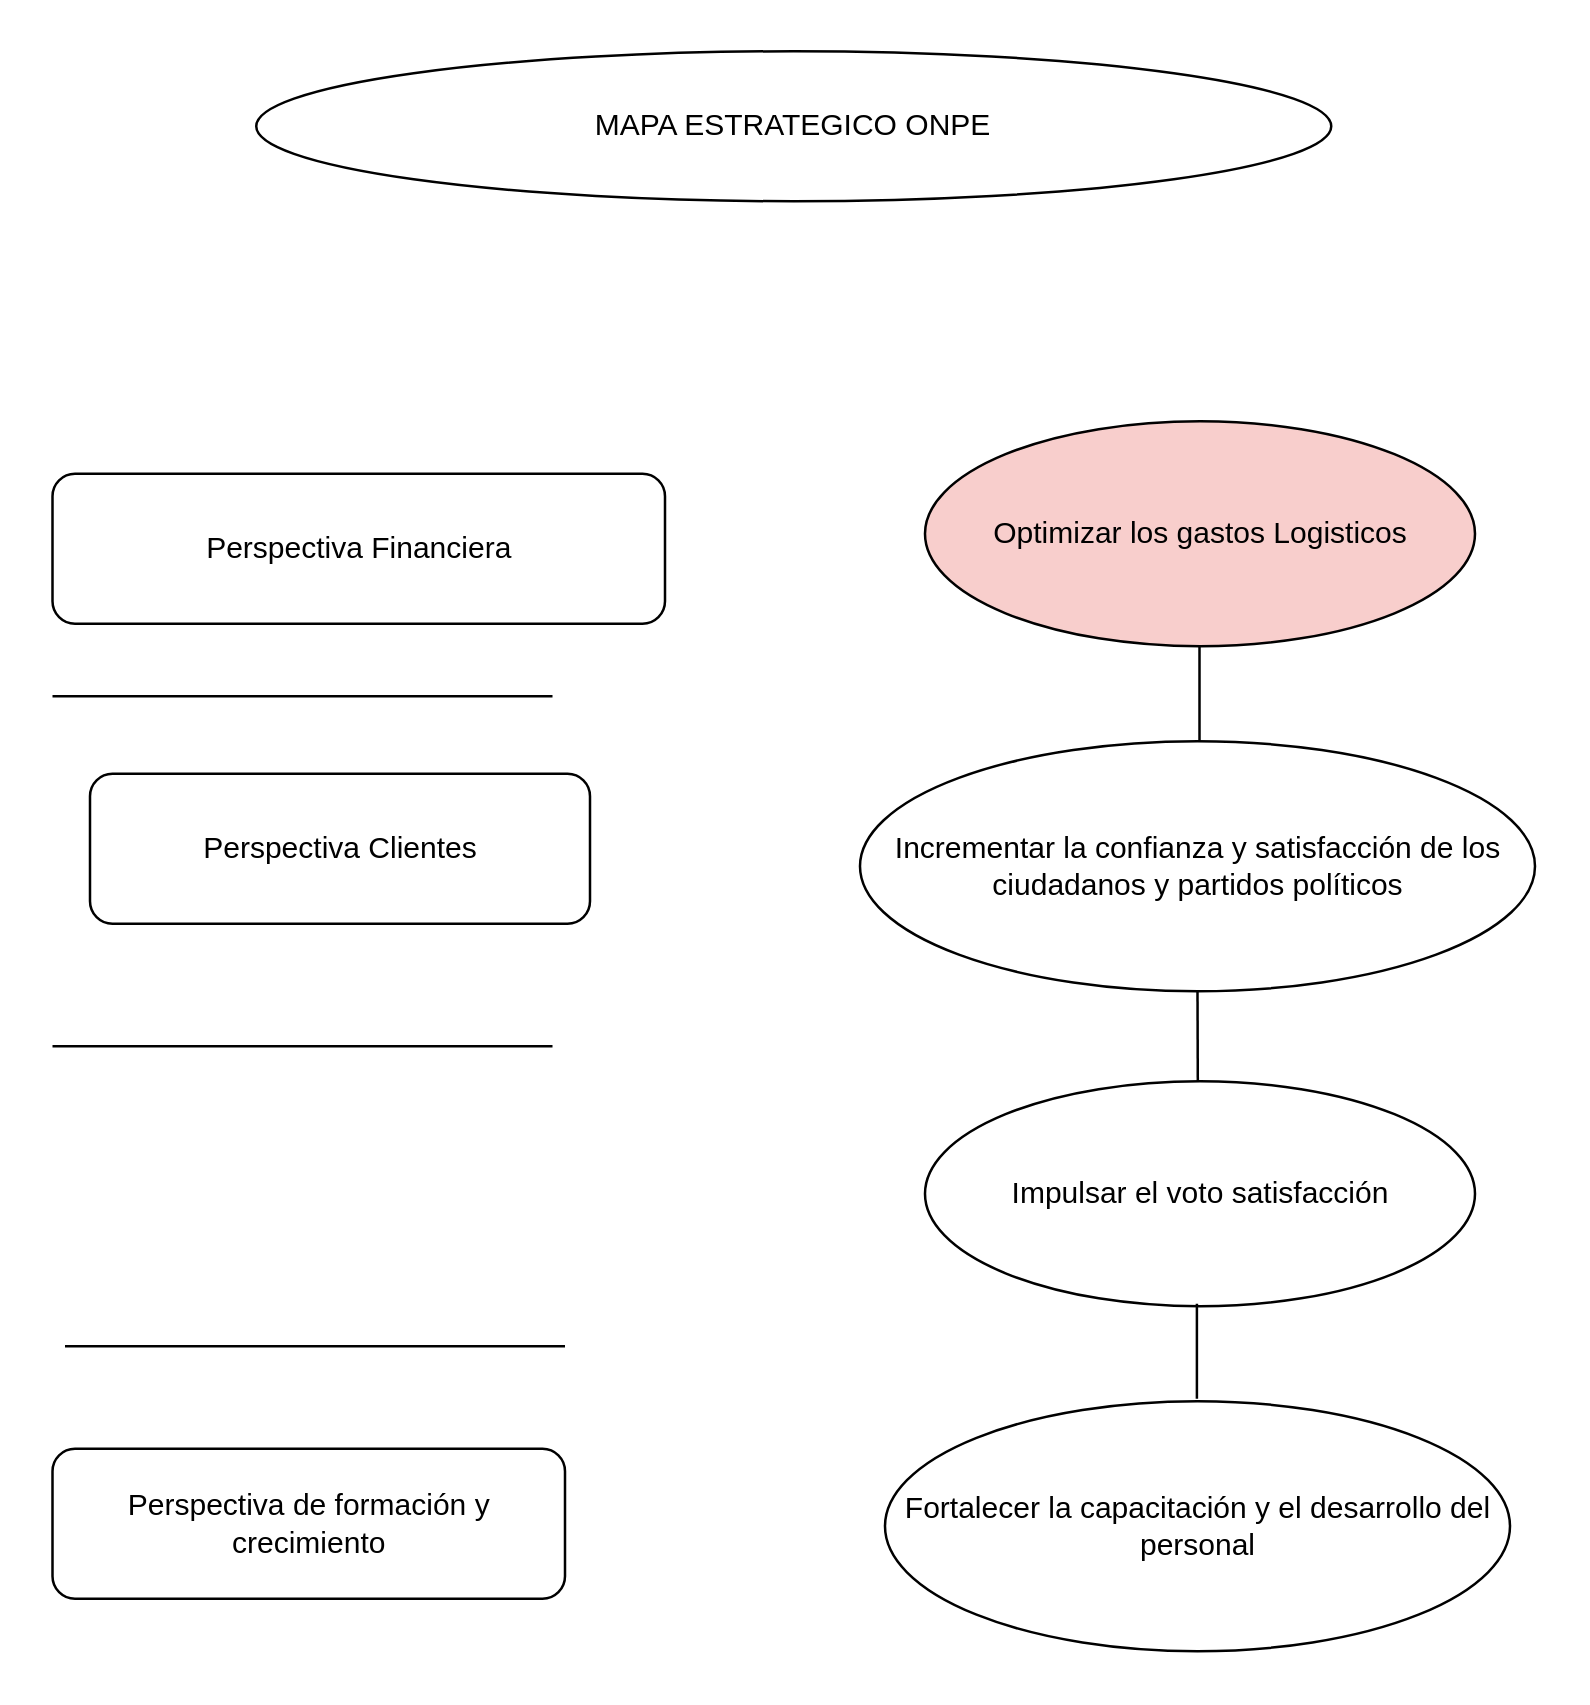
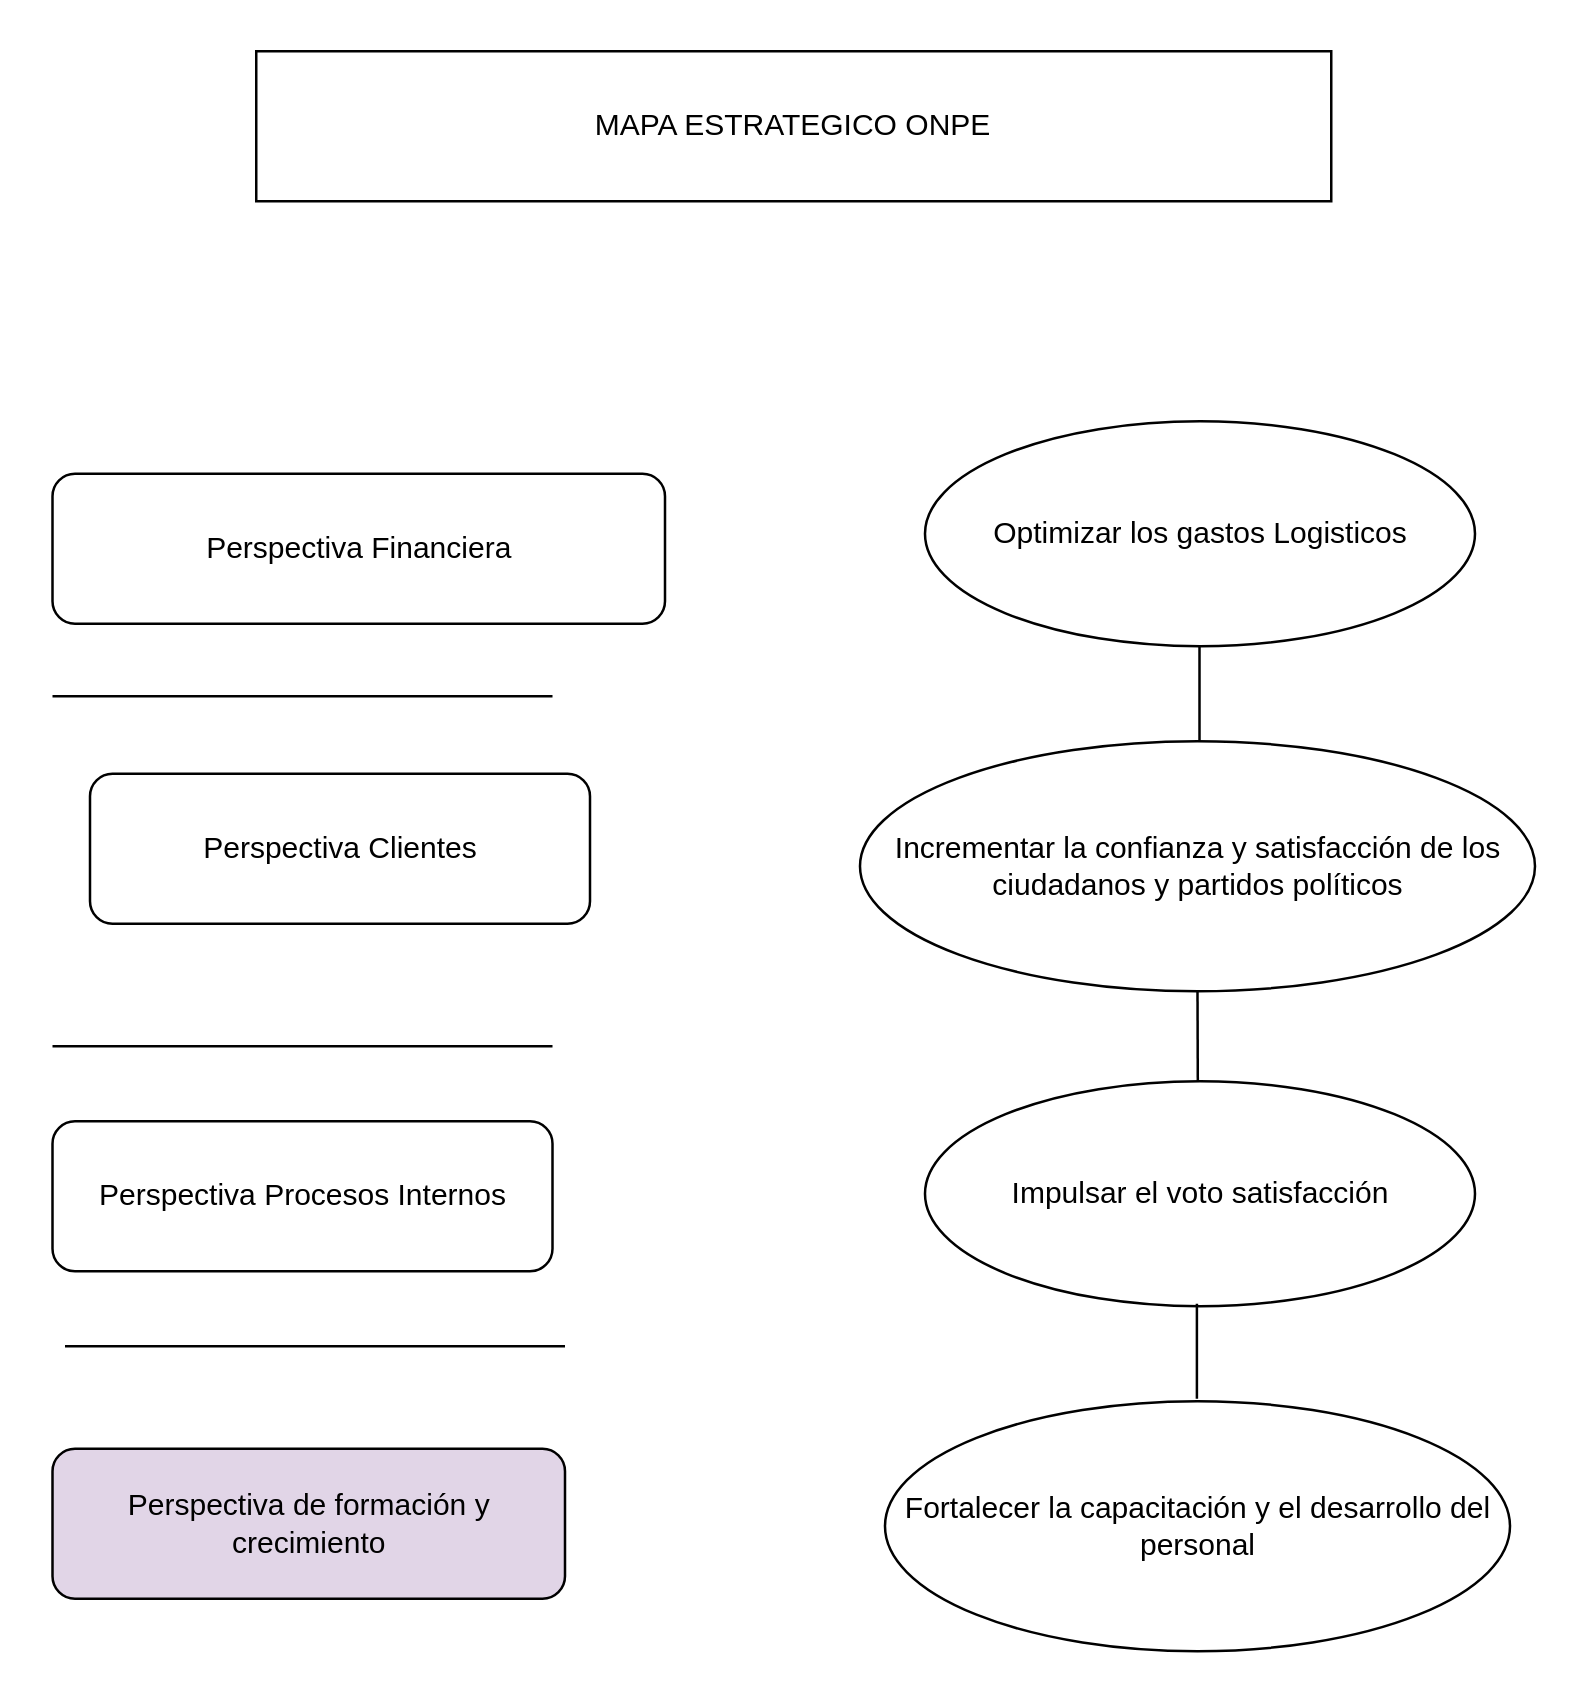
- <mxCell id="16" value="MAPA ESTRATEGICO ONPE" style="ellipse;whiteSpace=wrap;html=1;" vertex="1" parent="1"><mxGeometry x="102" y="20" width="430" height="60" as="geometry" /></mxCell>
+ <mxCell id="16" value="MAPA ESTRATEGICO ONPE" style="rounded=0;whiteSpace=wrap;html=1;" vertex="1" parent="1"><mxGeometry x="102" y="20" width="430" height="60" as="geometry" /></mxCell>
- <mxCell id="6" value="Optimizar los gastos Logisticos" style="ellipse;whiteSpace=wrap;html=1;fillColor=#f8cecc;" vertex="1" parent="1"><mxGeometry x="369.5" y="168" width="220" height="90" as="geometry" /></mxCell>
+ <mxCell id="6" value="Optimizar los gastos Logisticos" style="ellipse;whiteSpace=wrap;html=1;" vertex="1" parent="1"><mxGeometry x="369.5" y="168" width="220" height="90" as="geometry" /></mxCell>
+ <mxCell id="4" value="Perspectiva Procesos Internos" style="rounded=1;whiteSpace=wrap;html=1;" vertex="1" parent="1"><mxGeometry x="20.5" y="448" width="200" height="60" as="geometry" /></mxCell>
- <mxCell id="5" value="Perspectiva de formación y crecimiento" style="rounded=1;whiteSpace=wrap;html=1;" vertex="1" parent="1"><mxGeometry x="20.5" y="579" width="205" height="60" as="geometry" /></mxCell>
+ <mxCell id="5" value="Perspectiva de formación y crecimiento" style="rounded=1;whiteSpace=wrap;html=1;fillColor=#e1d5e7;" vertex="1" parent="1"><mxGeometry x="20.5" y="579" width="205" height="60" as="geometry" /></mxCell>
